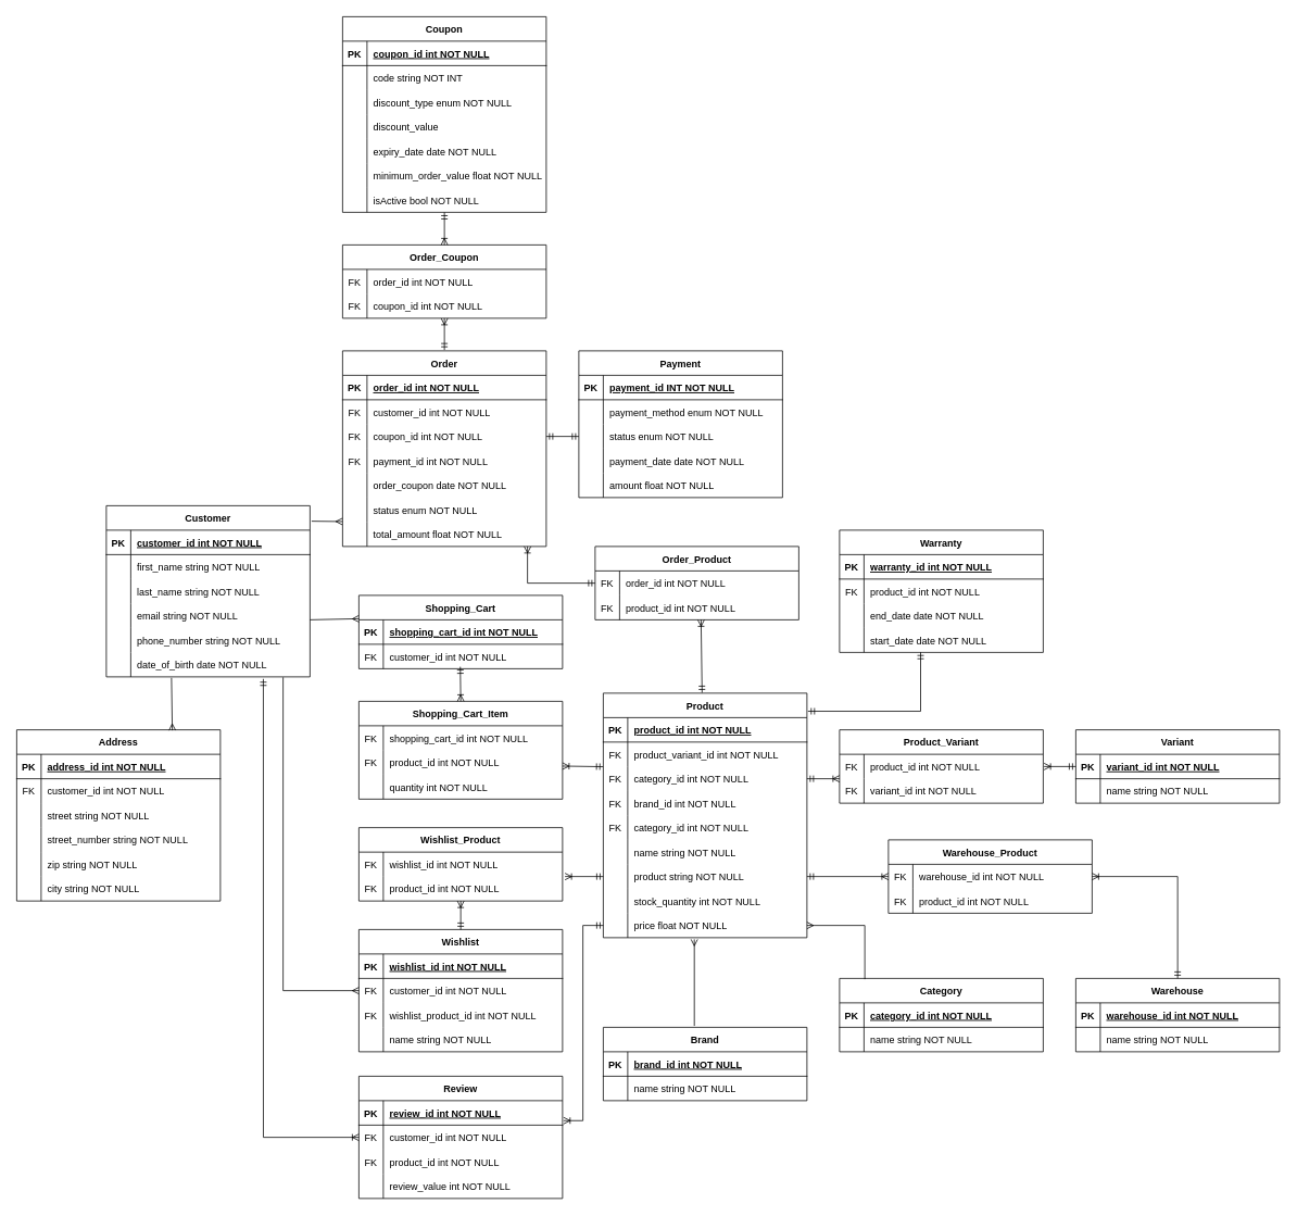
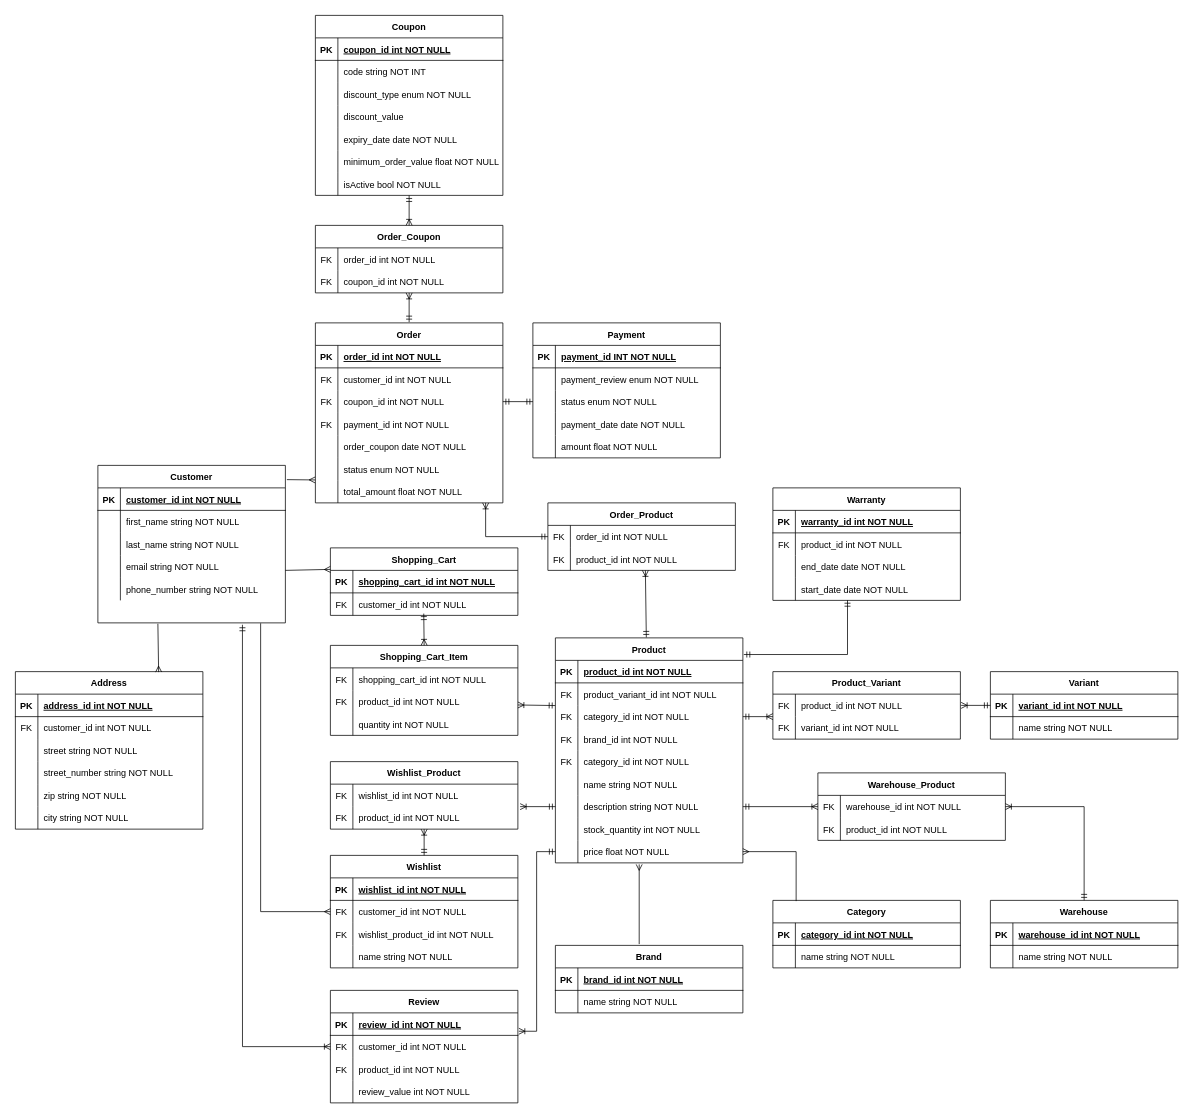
- <mxCell id="61" value="payment_method enum NOT NULL" style="shape=partialRectangle;overflow=hidden;connectable=0;fillColor=none;top=0;left=0;bottom=0;right=0;align=left;spacingLeft=6;" vertex="1" parent="59"><mxGeometry x="30" width="220" height="30" as="geometry"><mxRectangle width="220" height="30" as="alternateBounds" /></mxGeometry></mxCell>
+ <mxCell id="61" value="payment_review enum NOT NULL" style="shape=partialRectangle;overflow=hidden;connectable=0;fillColor=none;top=0;left=0;bottom=0;right=0;align=left;spacingLeft=6;" vertex="1" parent="59"><mxGeometry x="30" width="220" height="30" as="geometry"><mxRectangle width="220" height="30" as="alternateBounds" /></mxGeometry></mxCell>
- <mxCell id="103" value="date_of_birth date NOT NULL" style="shape=partialRectangle;overflow=hidden;connectable=0;fillColor=none;top=0;left=0;bottom=0;right=0;align=left;spacingLeft=6;" vertex="1" parent="101"><mxGeometry x="30" width="220" height="30" as="geometry"><mxRectangle width="220" height="30" as="alternateBounds" /></mxGeometry></mxCell>
- <mxCell id="126" value="product string NOT NULL" style="shape=partialRectangle;overflow=hidden;connectable=0;fillColor=none;top=0;left=0;bottom=0;right=0;align=left;spacingLeft=6;" vertex="1" parent="124"><mxGeometry x="30" width="220" height="30" as="geometry"><mxRectangle width="220" height="30" as="alternateBounds" /></mxGeometry></mxCell>
+ <mxCell id="126" value="description string NOT NULL" style="shape=partialRectangle;overflow=hidden;connectable=0;fillColor=none;top=0;left=0;bottom=0;right=0;align=left;spacingLeft=6;" vertex="1" parent="124"><mxGeometry x="30" width="220" height="30" as="geometry"><mxRectangle width="220" height="30" as="alternateBounds" /></mxGeometry></mxCell>
